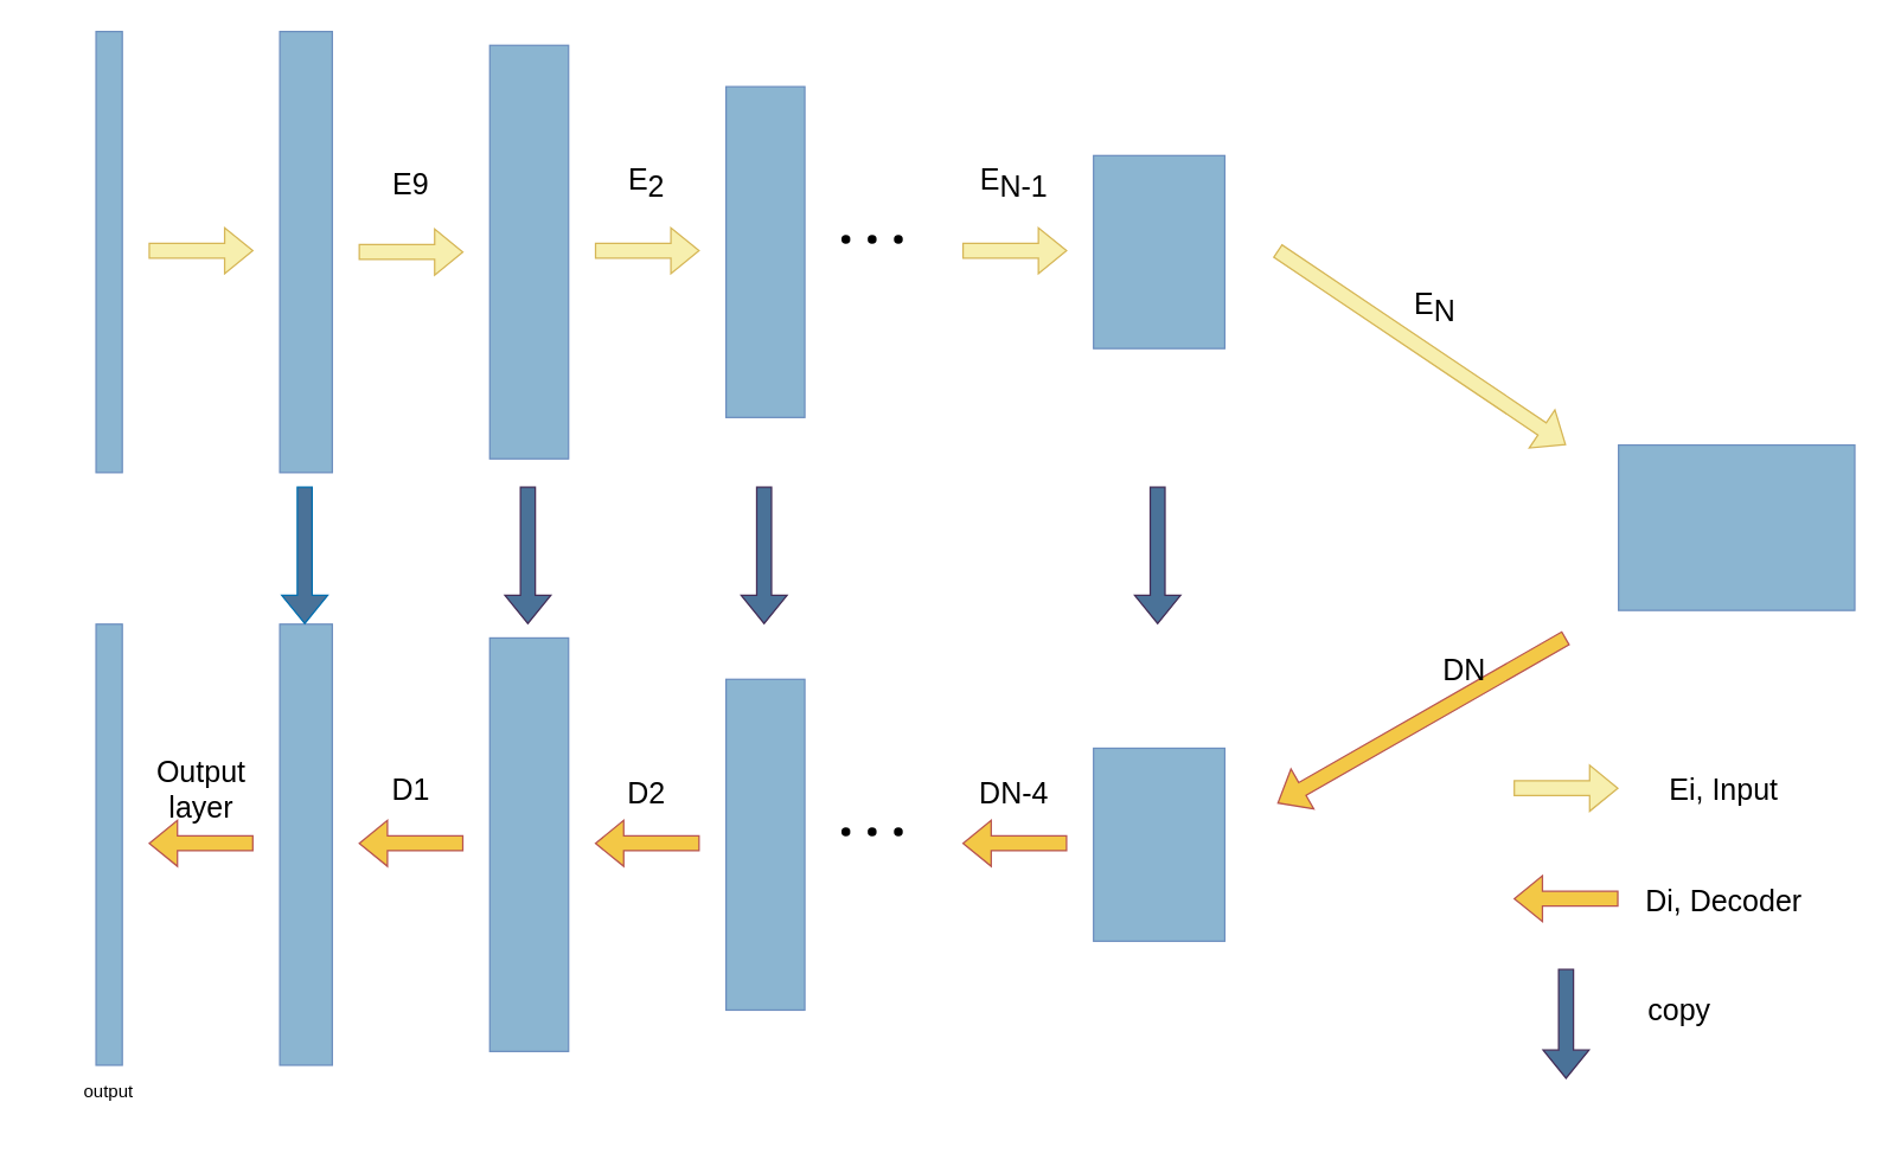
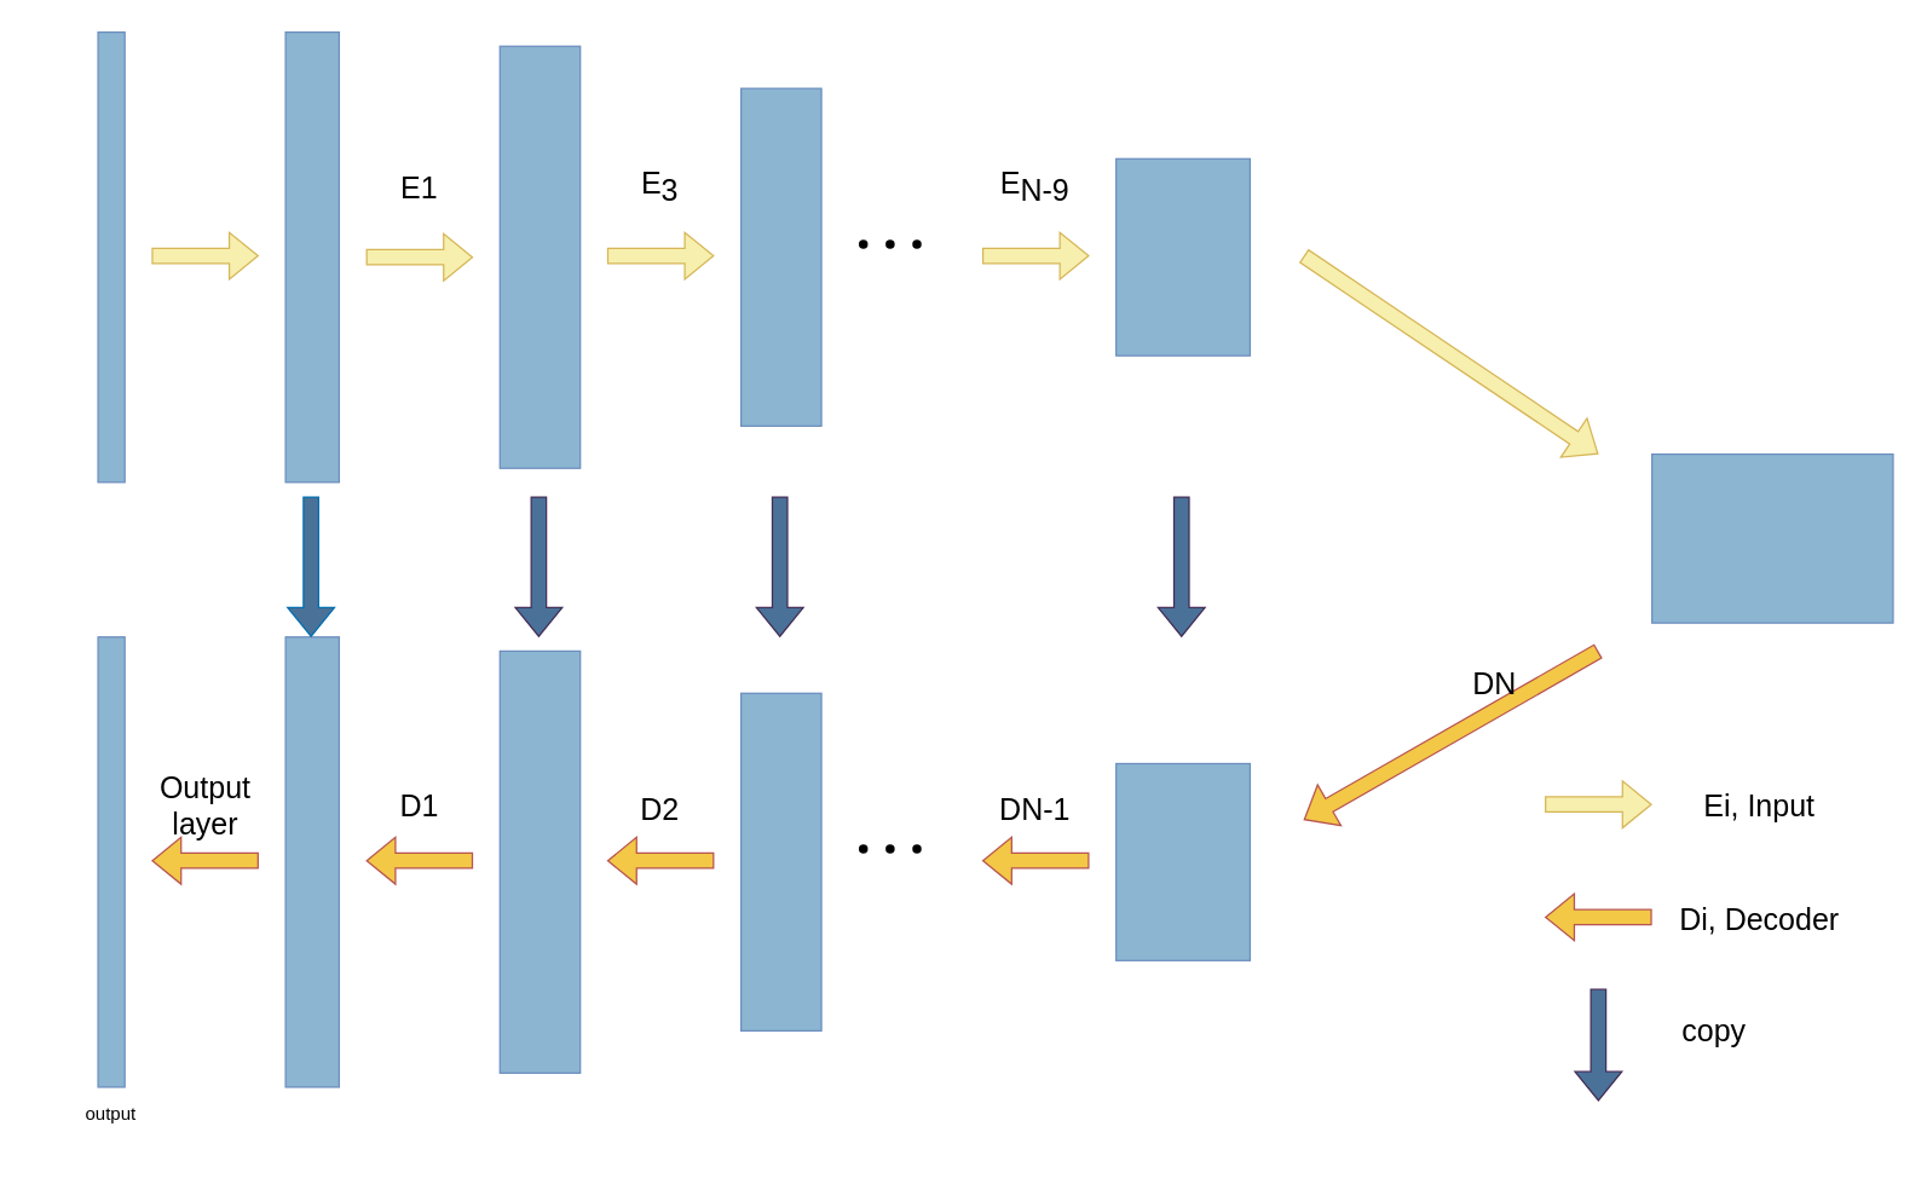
- <mxCell id="32" value="E9" style="text;html=1;align=center;verticalAlign=middle;whiteSpace=wrap;rounded=0;fontSize=20;" parent="1" vertex="1"><mxGeometry x="223.714" y="95.233" width="106.286" height="55.814" as="geometry" /></mxCell>
+ <mxCell id="32" value="E1" style="text;html=1;align=center;verticalAlign=middle;whiteSpace=wrap;rounded=0;fontSize=20;" parent="1" vertex="1"><mxGeometry x="223.714" y="95.233" width="106.286" height="55.814" as="geometry" /></mxCell>
- <mxCell id="35" value="E&lt;sub style=&quot;font-size: 20px;&quot;&gt;2&lt;/sub&gt;" style="text;html=1;align=center;verticalAlign=middle;whiteSpace=wrap;rounded=0;fontSize=20;" parent="1" vertex="1"><mxGeometry x="383.143" y="95.233" width="106.286" height="55.814" as="geometry" /></mxCell>
+ <mxCell id="35" value="E&lt;sub style=&quot;font-size: 20px;&quot;&gt;3&lt;/sub&gt;" style="text;html=1;align=center;verticalAlign=middle;whiteSpace=wrap;rounded=0;fontSize=20;" parent="1" vertex="1"><mxGeometry x="383.143" y="95.233" width="106.286" height="55.814" as="geometry" /></mxCell>
- <mxCell id="34" value="E&lt;sub style=&quot;font-size: 20px;&quot;&gt;N-1&lt;/sub&gt;" style="text;html=1;align=center;verticalAlign=middle;whiteSpace=wrap;rounded=0;fontSize=20;" parent="1" vertex="1"><mxGeometry x="631.143" y="95.233" width="106.286" height="55.814" as="geometry" /></mxCell>
+ <mxCell id="34" value="E&lt;sub style=&quot;font-size: 20px;&quot;&gt;N-9&lt;/sub&gt;" style="text;html=1;align=center;verticalAlign=middle;whiteSpace=wrap;rounded=0;fontSize=20;" parent="1" vertex="1"><mxGeometry x="631.143" y="95.233" width="106.286" height="55.814" as="geometry" /></mxCell>
- <mxCell id="33" value="E&lt;sub style=&quot;font-size: 20px;&quot;&gt;N&lt;/sub&gt;" style="text;html=1;align=center;verticalAlign=middle;whiteSpace=wrap;rounded=0;fontSize=20;" parent="1" vertex="1"><mxGeometry x="914.571" y="178.953" width="106.286" height="55.814" as="geometry" /></mxCell>
- <mxCell id="37" value="&lt;sub style=&quot;font-size: 20px;&quot;&gt;&lt;span style=&quot;font-size: 20px;&quot;&gt;D&lt;/span&gt;N-4&lt;/sub&gt;" style="text;html=1;align=center;verticalAlign=middle;whiteSpace=wrap;rounded=0;fontSize=20;" parent="1" vertex="1"><mxGeometry x="631.143" y="504.533" width="106.286" height="55.814" as="geometry" /></mxCell>
+ <mxCell id="37" value="&lt;sub style=&quot;font-size: 20px;&quot;&gt;&lt;span style=&quot;font-size: 20px;&quot;&gt;D&lt;/span&gt;N-1&lt;/sub&gt;" style="text;html=1;align=center;verticalAlign=middle;whiteSpace=wrap;rounded=0;fontSize=20;" parent="1" vertex="1"><mxGeometry x="631.143" y="504.533" width="106.286" height="55.814" as="geometry" /></mxCell>
